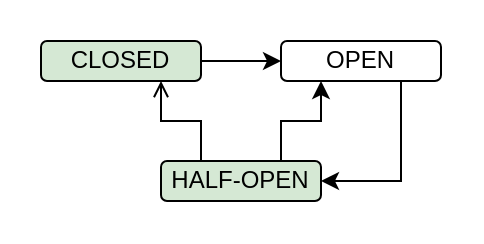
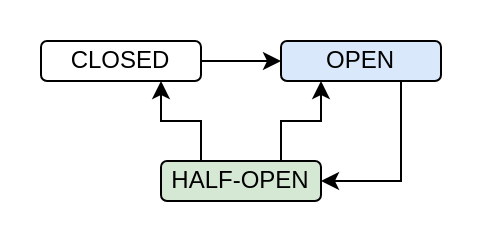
- <mxCell id="8" value="CLOSED" style="rounded=1;whiteSpace=wrap;html=1;fillColor=#d5e8d4;" vertex="1" parent="1"><mxGeometry x="20" y="20" width="80" height="20" as="geometry" /></mxCell>
+ <mxCell id="8" value="CLOSED" style="rounded=1;whiteSpace=wrap;html=1;" vertex="1" parent="1"><mxGeometry x="20" y="20" width="80" height="20" as="geometry" /></mxCell>
- <mxCell id="6" value="OPEN" style="rounded=1;whiteSpace=wrap;html=1;" vertex="1" parent="1"><mxGeometry x="140" y="20" width="80" height="20" as="geometry" /></mxCell>
+ <mxCell id="6" value="OPEN" style="rounded=1;whiteSpace=wrap;html=1;fillColor=#dae8fc;" vertex="1" parent="1"><mxGeometry x="140" y="20" width="80" height="20" as="geometry" /></mxCell>
- <mxCell id="3" style="edgeStyle=orthogonalEdgeStyle;rounded=0;orthogonalLoop=1;jettySize=auto;html=1;exitX=0.25;exitY=0;exitDx=0;exitDy=0;entryX=0.75;entryY=1;entryDx=0;entryDy=0;endArrow=open;" edge="1" parent="1" source="4" target="8"><mxGeometry relative="1" as="geometry" /></mxCell>
+ <mxCell id="3" style="edgeStyle=orthogonalEdgeStyle;rounded=0;orthogonalLoop=1;jettySize=auto;html=1;exitX=0.25;exitY=0;exitDx=0;exitDy=0;entryX=0.75;entryY=1;entryDx=0;entryDy=0;" edge="1" parent="1" source="4" target="8"><mxGeometry relative="1" as="geometry" /></mxCell>
